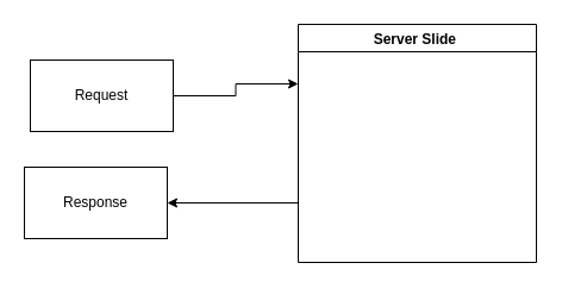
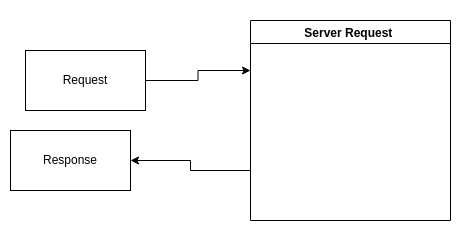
- <mxCell id="3" value="Server Slide " style="swimlane;" vertex="1" parent="1"><mxGeometry x="250" y="20" width="200" height="200" as="geometry" /></mxCell>
+ <mxCell id="3" value="Server Request " style="swimlane;" vertex="1" parent="1"><mxGeometry x="250" y="20" width="200" height="200" as="geometry" /></mxCell>
- <mxCell id="6" value="Response" style="rounded=0;whiteSpace=wrap;html=1;" vertex="1" parent="1"><mxGeometry x="20" y="140" width="120" height="60" as="geometry" /></mxCell>
+ <mxCell id="6" value="Response" style="rounded=0;whiteSpace=wrap;html=1;" vertex="1" parent="1"><mxGeometry x="10" y="130" width="120" height="60" as="geometry" /></mxCell>
